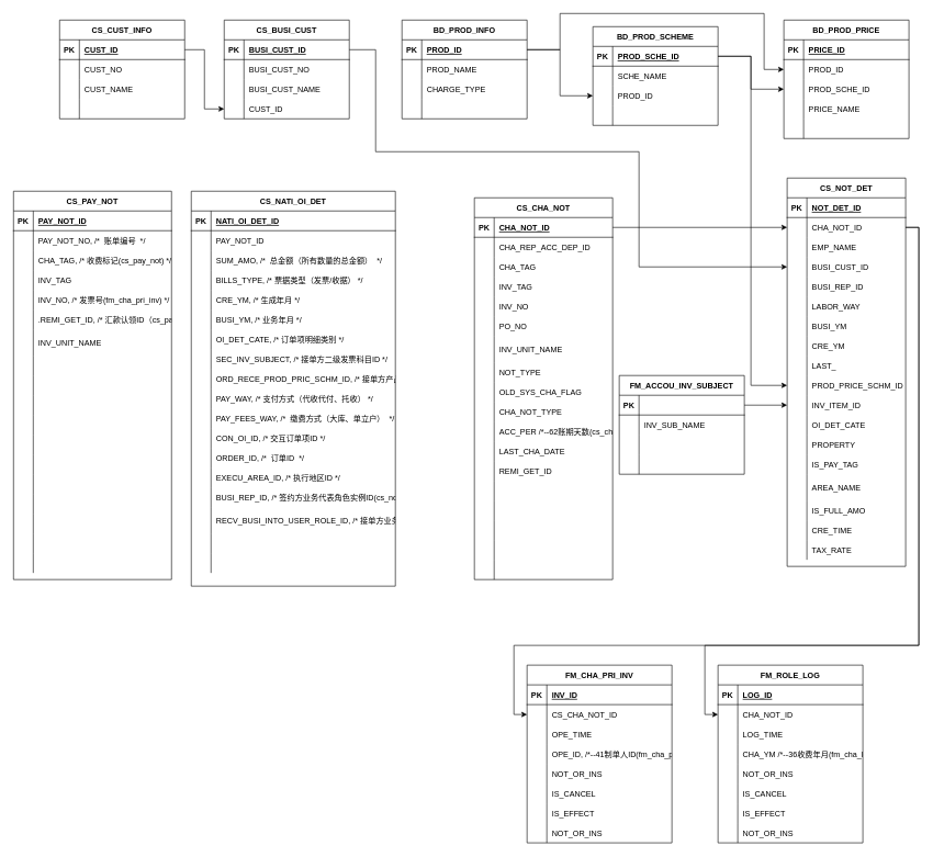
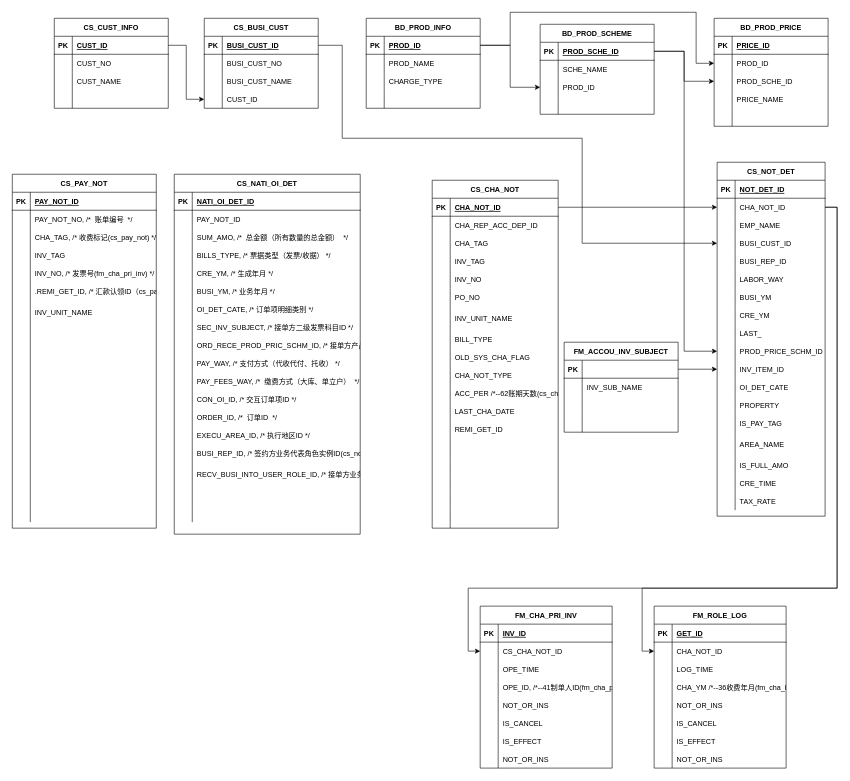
- <mxCell id="168" value="NOT_TYPE" style="shape=partialRectangle;connectable=0;fillColor=none;top=0;left=0;bottom=0;right=0;align=left;spacingLeft=6;overflow=hidden;" vertex="1" parent="166"><mxGeometry x="30" width="180" height="30" as="geometry" /></mxCell>
+ <mxCell id="168" value="BILL_TYPE" style="shape=partialRectangle;connectable=0;fillColor=none;top=0;left=0;bottom=0;right=0;align=left;spacingLeft=6;overflow=hidden;" vertex="1" parent="166"><mxGeometry x="30" width="180" height="30" as="geometry" /></mxCell>
- <mxCell id="338" value="LOG_ID" style="shape=partialRectangle;connectable=0;fillColor=none;top=0;left=0;bottom=0;right=0;align=left;spacingLeft=6;fontStyle=5;overflow=hidden;" vertex="1" parent="336"><mxGeometry x="30" width="190" height="30" as="geometry" /></mxCell>
+ <mxCell id="338" value="GET_ID" style="shape=partialRectangle;connectable=0;fillColor=none;top=0;left=0;bottom=0;right=0;align=left;spacingLeft=6;fontStyle=5;overflow=hidden;" vertex="1" parent="336"><mxGeometry x="30" width="190" height="30" as="geometry" /></mxCell>
